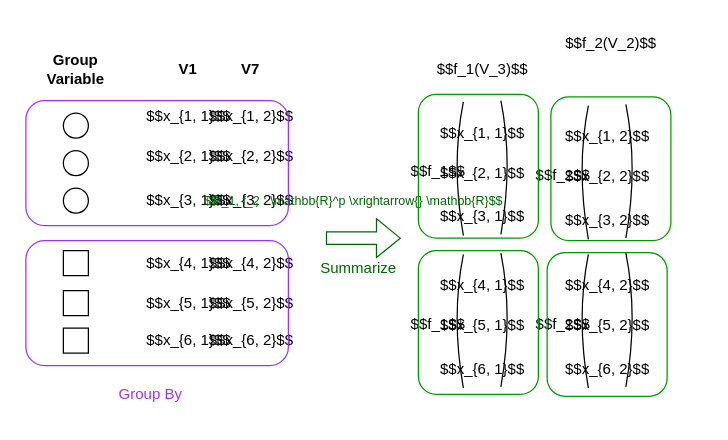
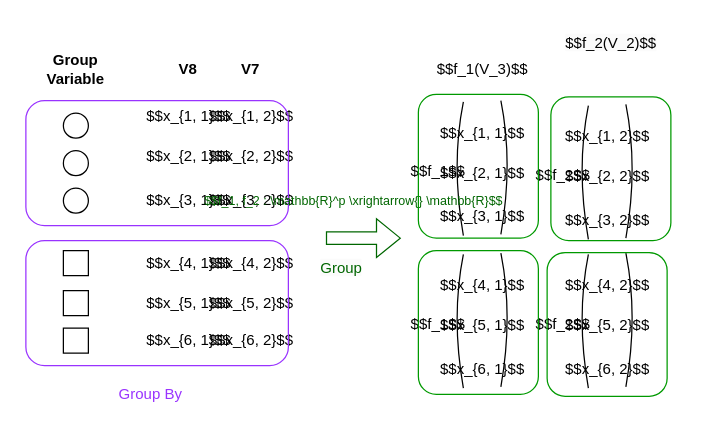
- <mxCell id="3" value="&lt;b&gt;V1&lt;/b&gt;" style="text;html=1;strokeColor=none;fillColor=none;align=center;verticalAlign=middle;whiteSpace=wrap;rounded=0;" vertex="1" parent="1"><mxGeometry x="120" y="40" width="60" height="30" as="geometry" /></mxCell>
+ <mxCell id="3" value="&lt;b&gt;V8&lt;/b&gt;" style="text;html=1;strokeColor=none;fillColor=none;align=center;verticalAlign=middle;whiteSpace=wrap;rounded=0;" vertex="1" parent="1"><mxGeometry x="120" y="40" width="60" height="30" as="geometry" /></mxCell>
- <mxCell id="27" value="&lt;span style=&quot;font-family: Helvetica; font-size: 12px; font-style: normal; font-variant-ligatures: normal; font-variant-caps: normal; font-weight: 400; letter-spacing: normal; orphans: 2; text-align: center; text-indent: 0px; text-transform: none; widows: 2; word-spacing: 0px; -webkit-text-stroke-width: 0px; background-color: rgb(251, 251, 251); text-decoration-thickness: initial; text-decoration-style: initial; text-decoration-color: initial; float: none; display: inline !important;&quot;&gt;&lt;font color=&quot;#006600&quot;&gt;Summarize&lt;/font&gt;&lt;/span&gt;" style="text;whiteSpace=wrap;html=1;" vertex="1" parent="1"><mxGeometry x="254" y="200" width="80" height="40" as="geometry" /></mxCell>
+ <mxCell id="27" value="&lt;span style=&quot;font-family: Helvetica; font-size: 12px; font-style: normal; font-variant-ligatures: normal; font-variant-caps: normal; font-weight: 400; letter-spacing: normal; orphans: 2; text-align: center; text-indent: 0px; text-transform: none; widows: 2; word-spacing: 0px; -webkit-text-stroke-width: 0px; background-color: rgb(251, 251, 251); text-decoration-thickness: initial; text-decoration-style: initial; text-decoration-color: initial; float: none; display: inline !important;&quot;&gt;&lt;font color=&quot;#006600&quot;&gt;Group&lt;/font&gt;&lt;/span&gt;" style="text;whiteSpace=wrap;html=1;" vertex="1" parent="1"><mxGeometry x="254" y="200" width="80" height="40" as="geometry" /></mxCell>
